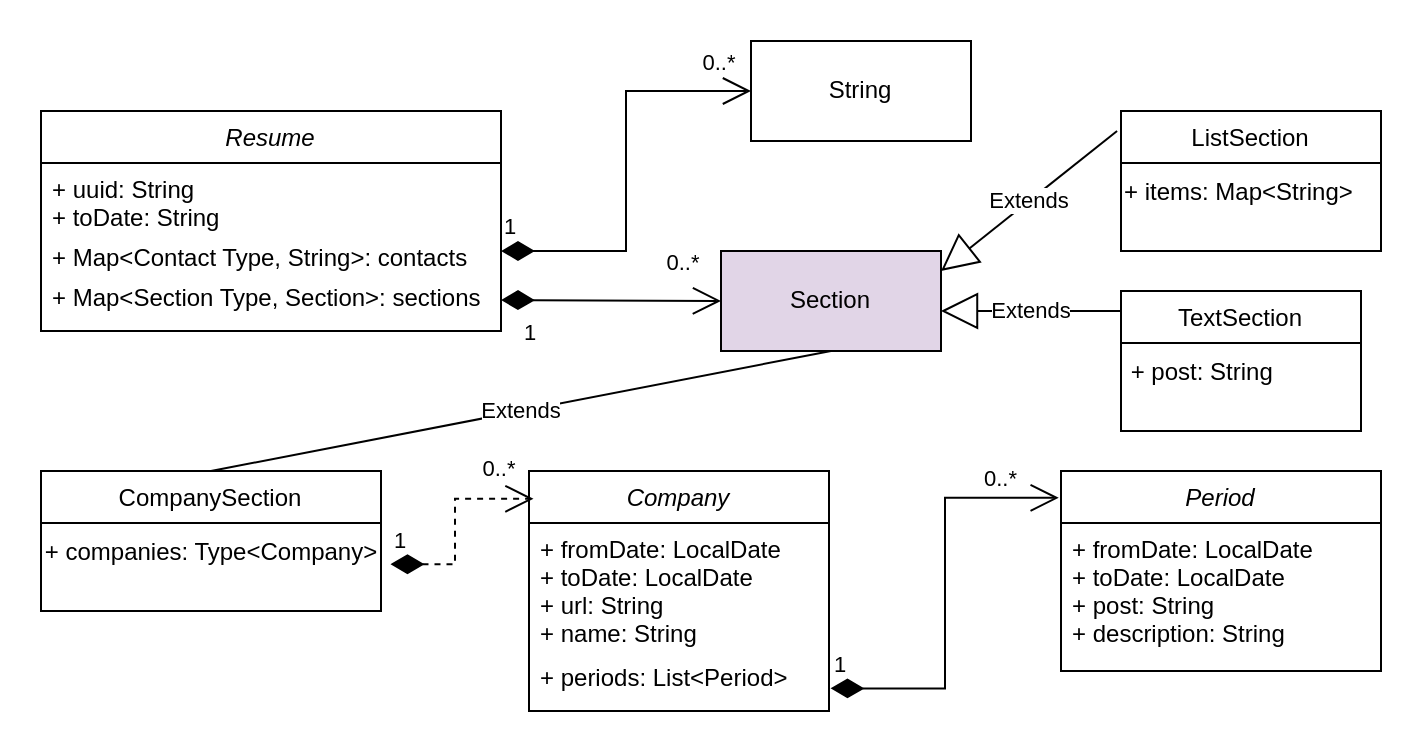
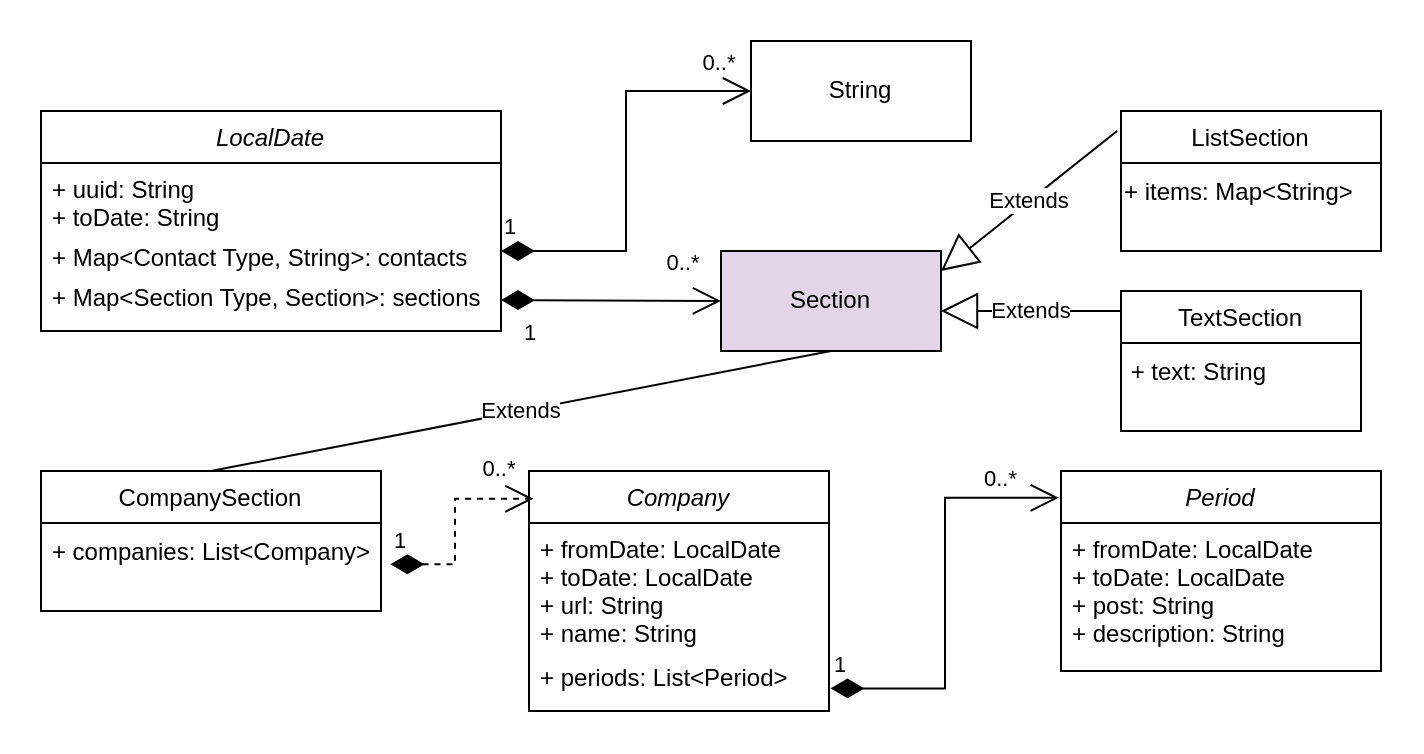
- <mxCell id="2" value="Resume" style="swimlane;fontStyle=2;align=center;verticalAlign=top;childLayout=stackLayout;horizontal=1;startSize=26;horizontalStack=0;resizeParent=1;resizeLast=0;collapsible=1;marginBottom=0;rounded=0;shadow=0;strokeWidth=1;swimlaneLine=1;" vertex="1" parent="1"><mxGeometry x="20" y="55" width="230" height="110" as="geometry"><mxRectangle x="230" y="140" width="160" height="26" as="alternateBounds" /></mxGeometry></mxCell>
+ <mxCell id="2" value="LocalDate" style="swimlane;fontStyle=2;align=center;verticalAlign=top;childLayout=stackLayout;horizontal=1;startSize=26;horizontalStack=0;resizeParent=1;resizeLast=0;collapsible=1;marginBottom=0;rounded=0;shadow=0;strokeWidth=1;swimlaneLine=1;" vertex="1" parent="1"><mxGeometry x="20" y="55" width="230" height="110" as="geometry"><mxRectangle x="230" y="140" width="160" height="26" as="alternateBounds" /></mxGeometry></mxCell>
- <mxCell id="18" value="&amp;nbsp;+ post: String" style="text;html=1;align=left;verticalAlign=middle;resizable=0;points=[];autosize=1;strokeColor=none;fillColor=none;" vertex="1" parent="17"><mxGeometry y="26" width="120" height="30" as="geometry" /></mxCell>
+ <mxCell id="18" value="&amp;nbsp;+ text: String" style="text;html=1;align=left;verticalAlign=middle;resizable=0;points=[];autosize=1;strokeColor=none;fillColor=none;" vertex="1" parent="17"><mxGeometry y="26" width="120" height="30" as="geometry" /></mxCell>
- <mxCell id="16" value="&lt;div style=&quot;text-align: left;&quot;&gt;&lt;span style=&quot;background-color: transparent;&quot;&gt;+ companies: Type&amp;lt;Company&amp;gt;&lt;/span&gt;&lt;/div&gt;" style="text;html=1;align=center;verticalAlign=middle;resizable=0;points=[];autosize=1;strokeColor=none;fillColor=none;" vertex="1" parent="15"><mxGeometry y="26" width="170" height="30" as="geometry" /></mxCell>
+ <mxCell id="16" value="&lt;div style=&quot;text-align: left;&quot;&gt;&lt;span style=&quot;background-color: transparent;&quot;&gt;+ companies: List&amp;lt;Company&amp;gt;&lt;/span&gt;&lt;/div&gt;" style="text;html=1;align=center;verticalAlign=middle;resizable=0;points=[];autosize=1;strokeColor=none;fillColor=none;" vertex="1" parent="15"><mxGeometry y="26" width="170" height="30" as="geometry" /></mxCell>
